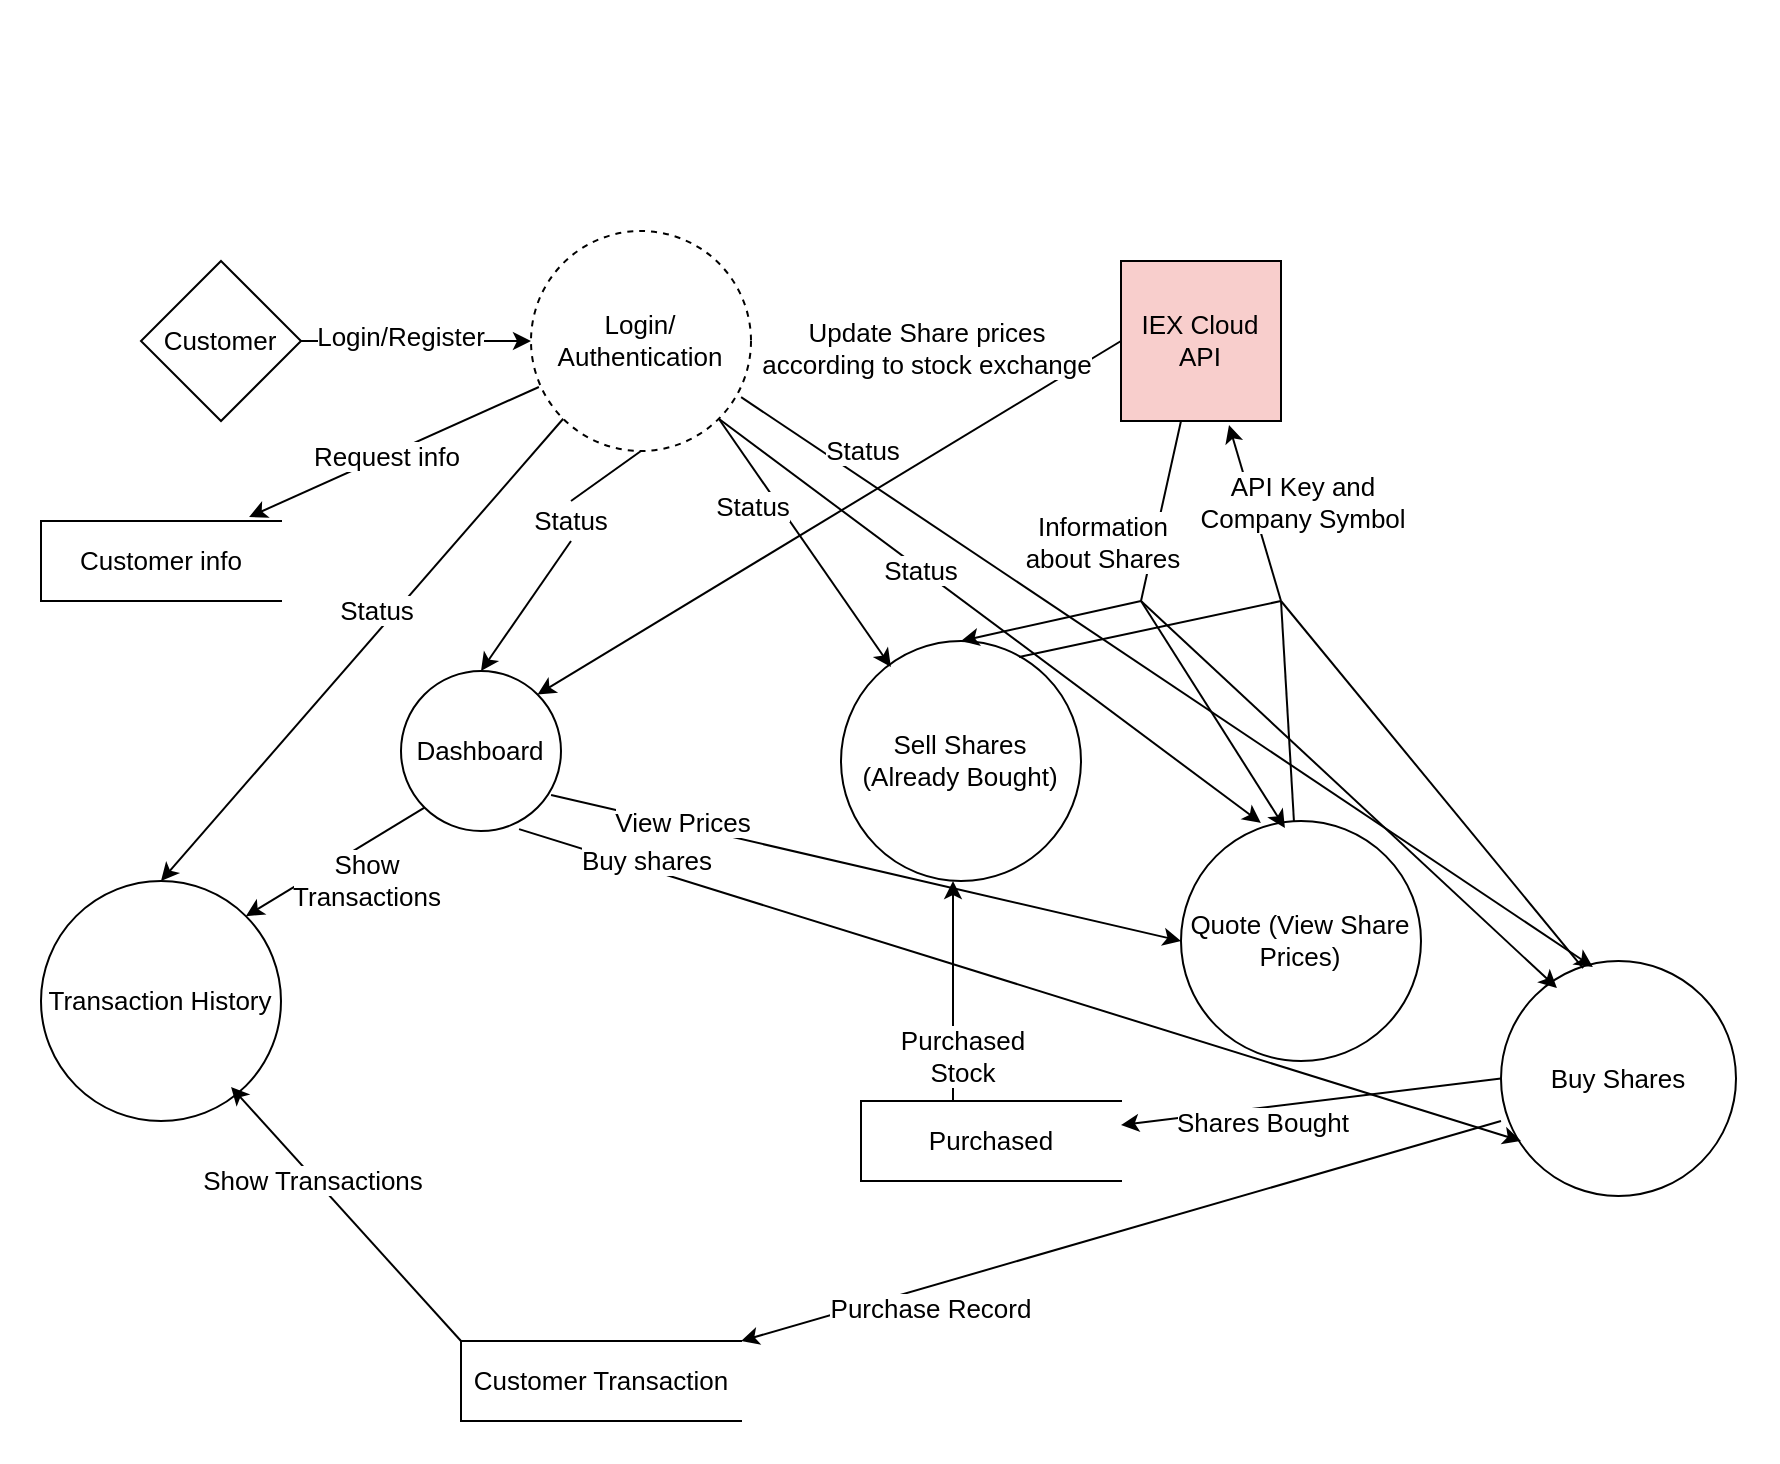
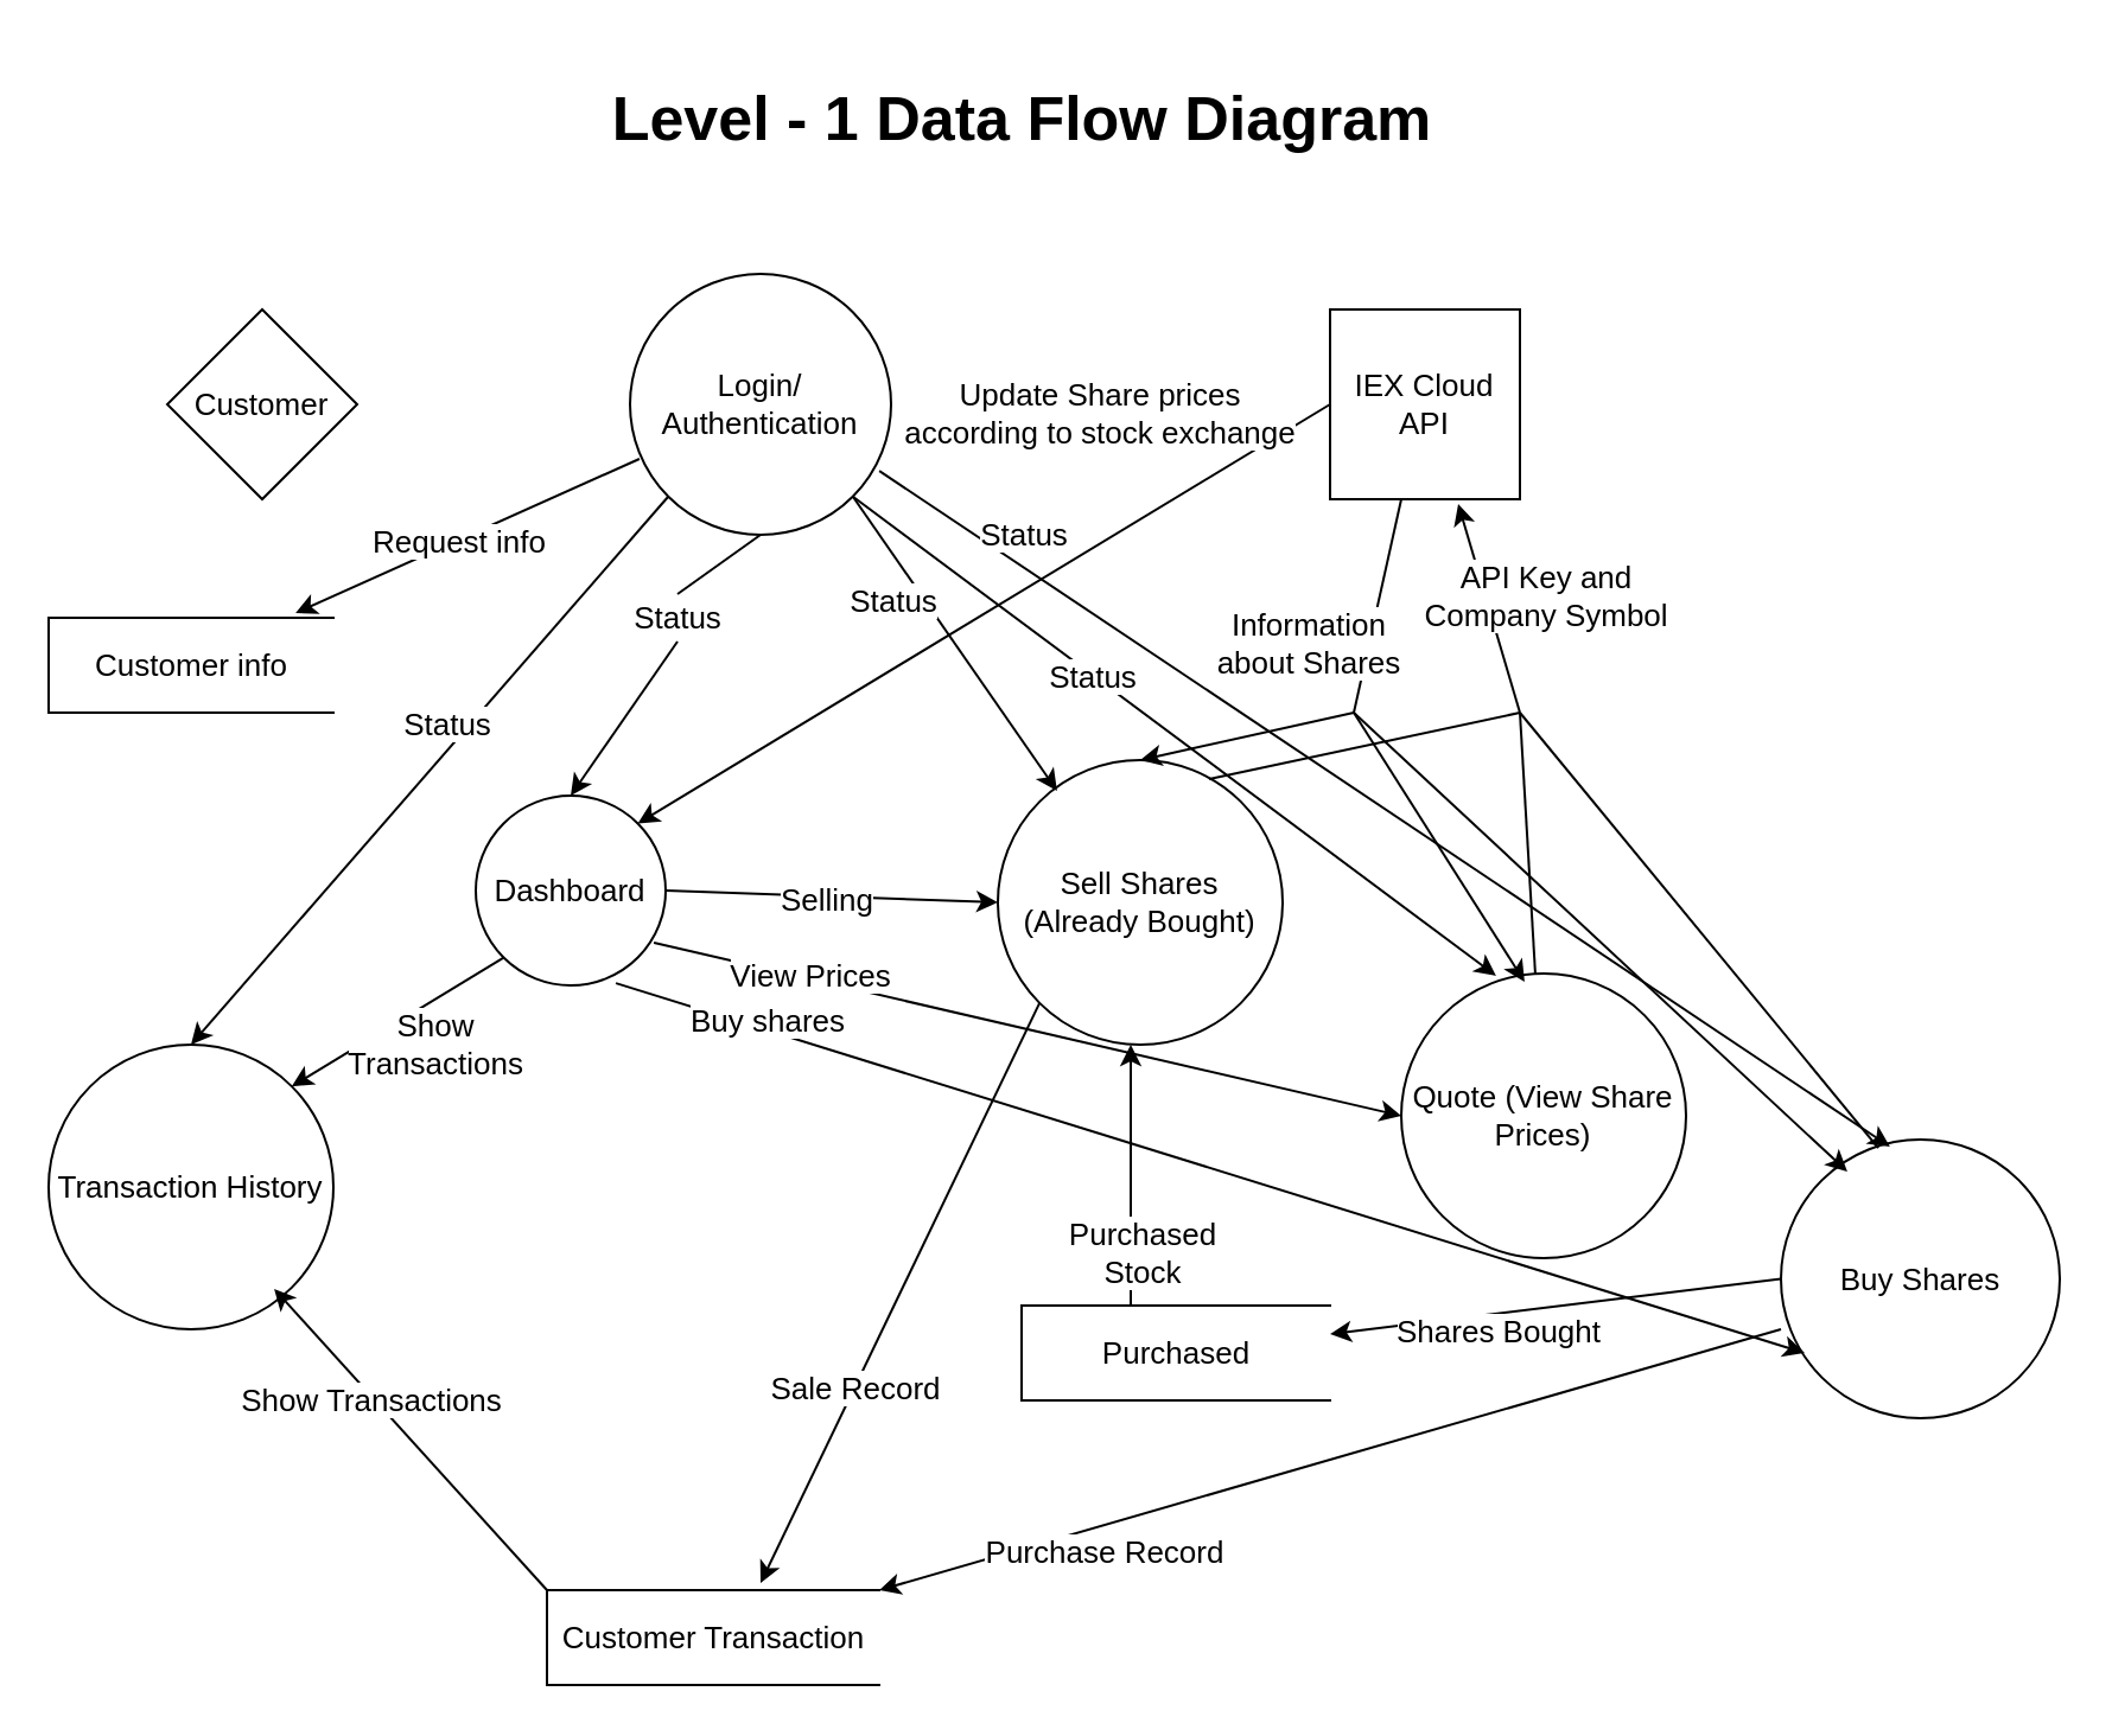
+ <mxCell id="2" value="&lt;h1&gt;Level - 1 Data Flow Diagram&lt;/h1&gt;" style="text;html=1;align=center;verticalAlign=middle;resizable=0;points=[];autosize=1;strokeColor=none;fillColor=none;fontSize=13;" vertex="1" parent="1"><mxGeometry x="250" y="20" width="360" height="60" as="geometry" /></mxCell>
- <mxCell id="12" value="" style="endArrow=classic;html=1;rounded=0;fontSize=13;exitX=1;exitY=0.5;exitDx=0;exitDy=0;entryX=0;entryY=0.5;entryDx=0;entryDy=0;" edge="1" parent="1" source="3" target="5"><mxGeometry width="50" height="50" relative="1" as="geometry"><mxPoint x="380" y="330" as="sourcePoint" /><mxPoint x="430" y="280" as="targetPoint" /></mxGeometry></mxCell>
- <mxCell id="13" value="Login/Register" style="edgeLabel;html=1;align=center;verticalAlign=middle;resizable=0;points=[];fontSize=13;" vertex="1" connectable="0" parent="12"><mxGeometry x="-0.155" y="3" relative="1" as="geometry"><mxPoint as="offset" /></mxGeometry></mxCell>
- <mxCell id="5" value="Login/&lt;br&gt;Authentication" style="ellipse;whiteSpace=wrap;html=1;aspect=fixed;fontSize=13;dashed=1;" vertex="1" parent="1"><mxGeometry x="265" y="115" width="110" height="110" as="geometry" /></mxCell>
+ <mxCell id="5" value="Login/&lt;br&gt;Authentication" style="ellipse;whiteSpace=wrap;html=1;aspect=fixed;fontSize=13;" vertex="1" parent="1"><mxGeometry x="265" y="115" width="110" height="110" as="geometry" /></mxCell>
- <mxCell id="4" value="IEX Cloud API" style="whiteSpace=wrap;html=1;aspect=fixed;fontSize=13;fillColor=#f8cecc;" vertex="1" parent="1"><mxGeometry x="560" y="130" width="80" height="80" as="geometry" /></mxCell>
+ <mxCell id="4" value="IEX Cloud API" style="whiteSpace=wrap;html=1;aspect=fixed;fontSize=13;" vertex="1" parent="1"><mxGeometry x="560" y="130" width="80" height="80" as="geometry" /></mxCell>
+ <mxCell id="30" value="" style="endArrow=classic;html=1;rounded=0;fontSize=13;exitX=1;exitY=0.5;exitDx=0;exitDy=0;entryX=0;entryY=0.5;entryDx=0;entryDy=0;" edge="1" parent="1" source="8" target="6"><mxGeometry width="50" height="50" relative="1" as="geometry"><mxPoint x="390" y="490" as="sourcePoint" /><mxPoint x="440" y="440" as="targetPoint" /></mxGeometry></mxCell>
+ <mxCell id="31" value="Selling" style="edgeLabel;html=1;align=center;verticalAlign=middle;resizable=0;points=[];fontSize=13;" vertex="1" connectable="0" parent="30"><mxGeometry x="-0.409" y="-3" relative="1" as="geometry"><mxPoint x="27" y="-1" as="offset" /></mxGeometry></mxCell>
+ <mxCell id="53" value="" style="endArrow=classic;html=1;rounded=0;fontSize=13;entryX=0.643;entryY=-0.075;entryDx=0;entryDy=0;entryPerimeter=0;exitX=0;exitY=1;exitDx=0;exitDy=0;" edge="1" parent="1" source="6" target="11"><mxGeometry width="50" height="50" relative="1" as="geometry"><mxPoint x="460" y="440" as="sourcePoint" /><mxPoint x="450" y="430" as="targetPoint" /></mxGeometry></mxCell>
+ <mxCell id="54" value="Sale Record" style="edgeLabel;html=1;align=center;verticalAlign=middle;resizable=0;points=[];fontSize=13;" vertex="1" connectable="0" parent="53"><mxGeometry x="0.33" relative="1" as="geometry"><mxPoint as="offset" /></mxGeometry></mxCell>
